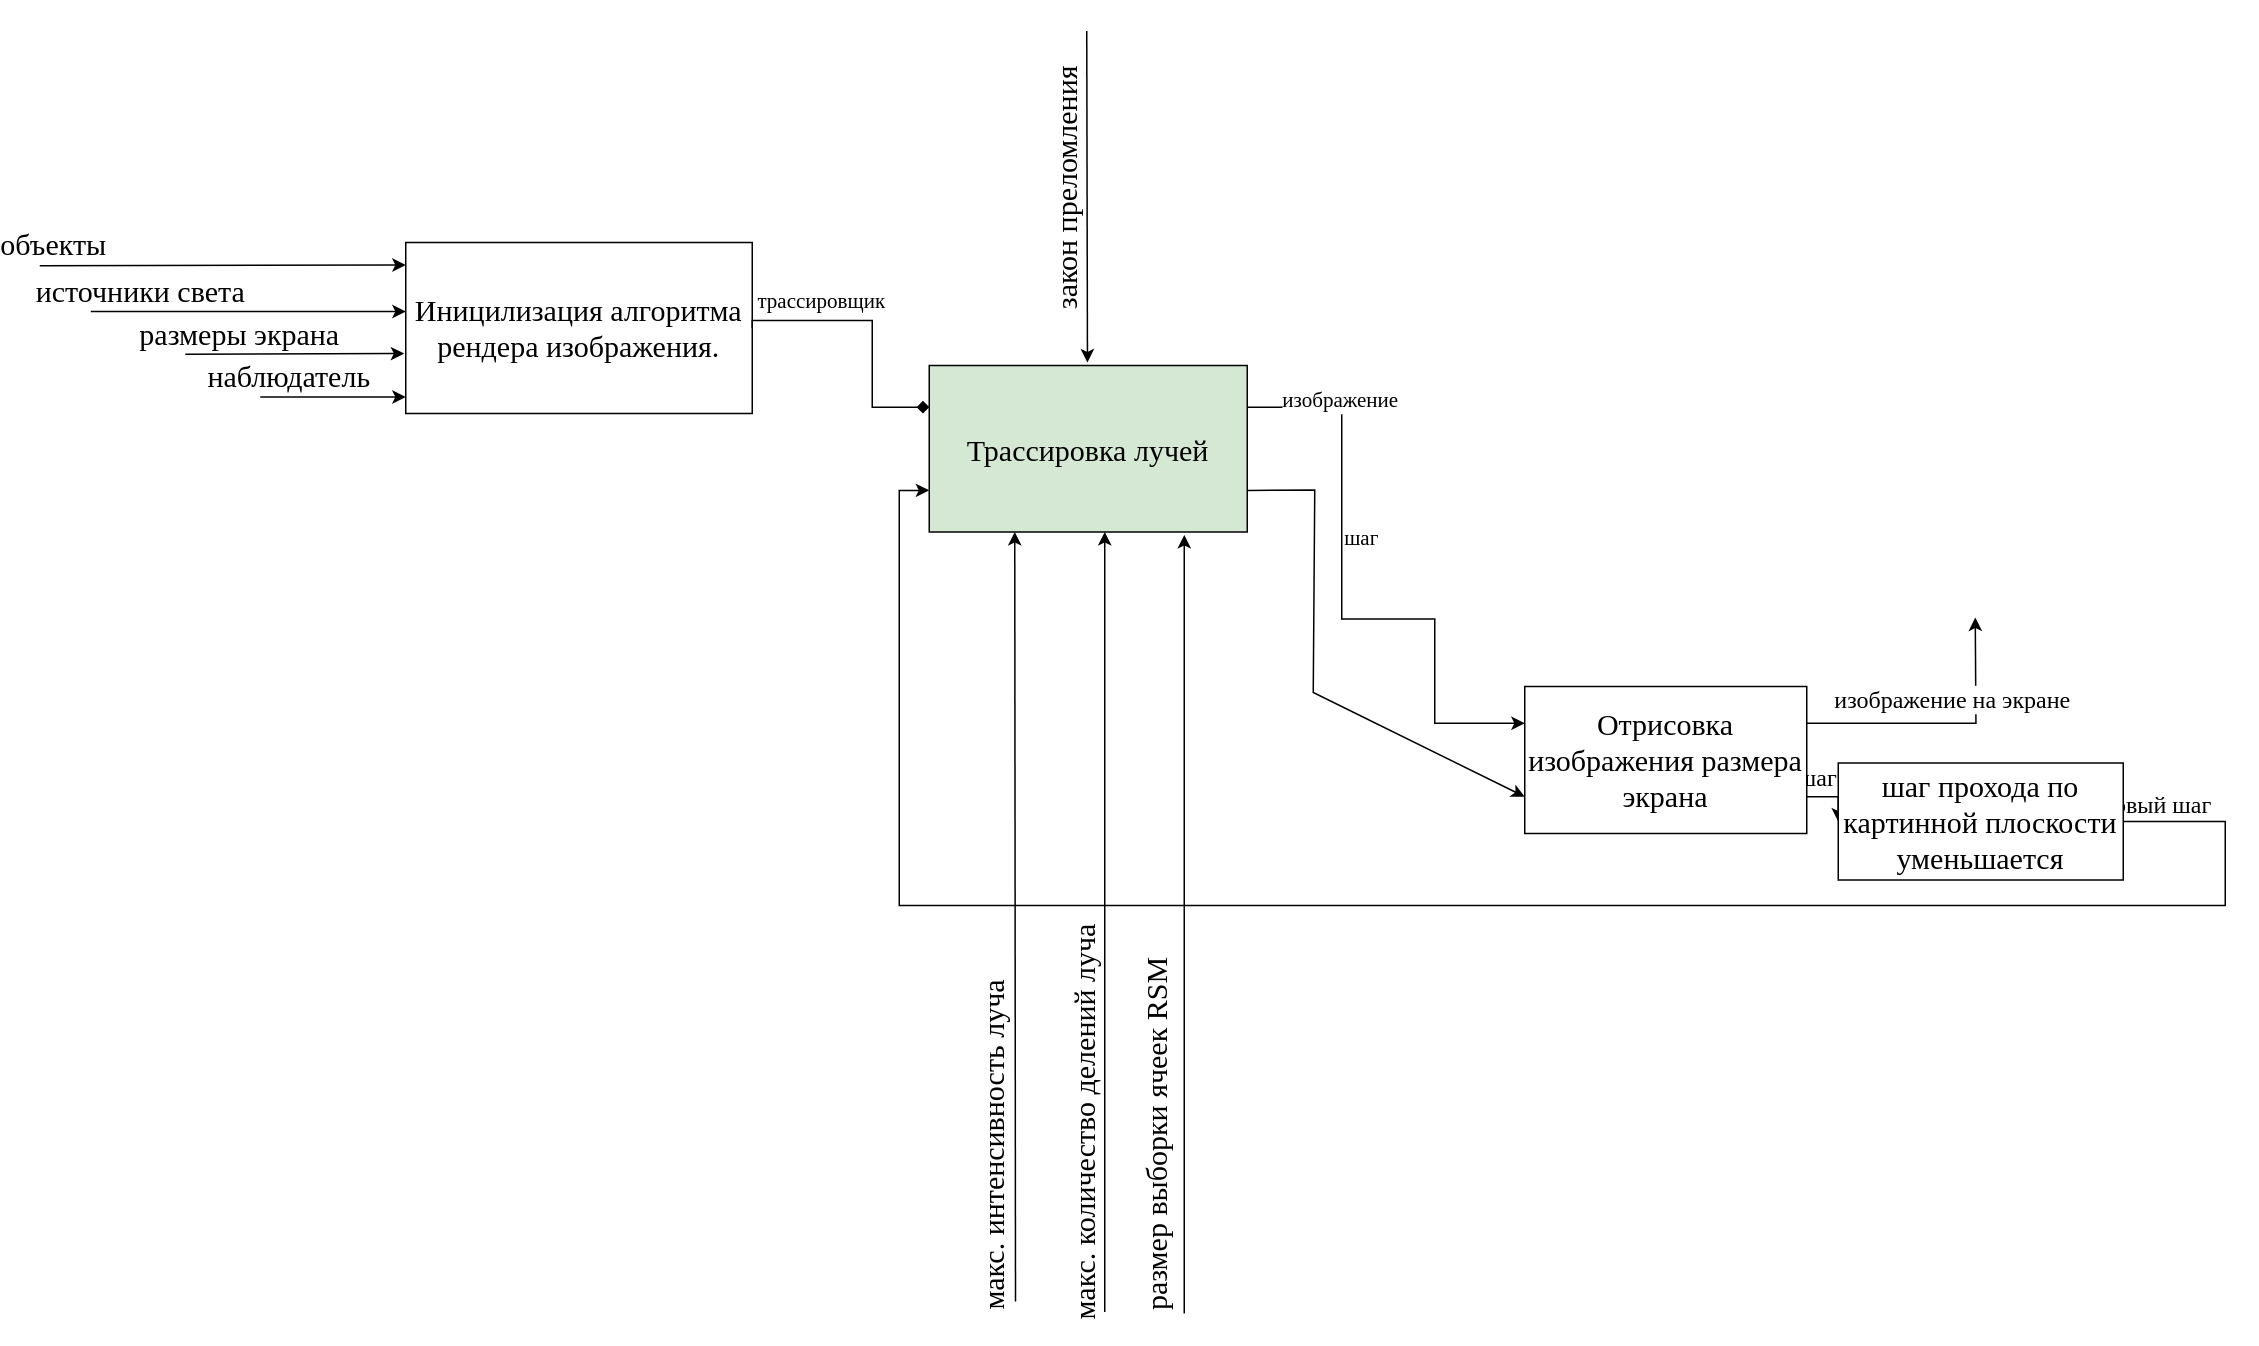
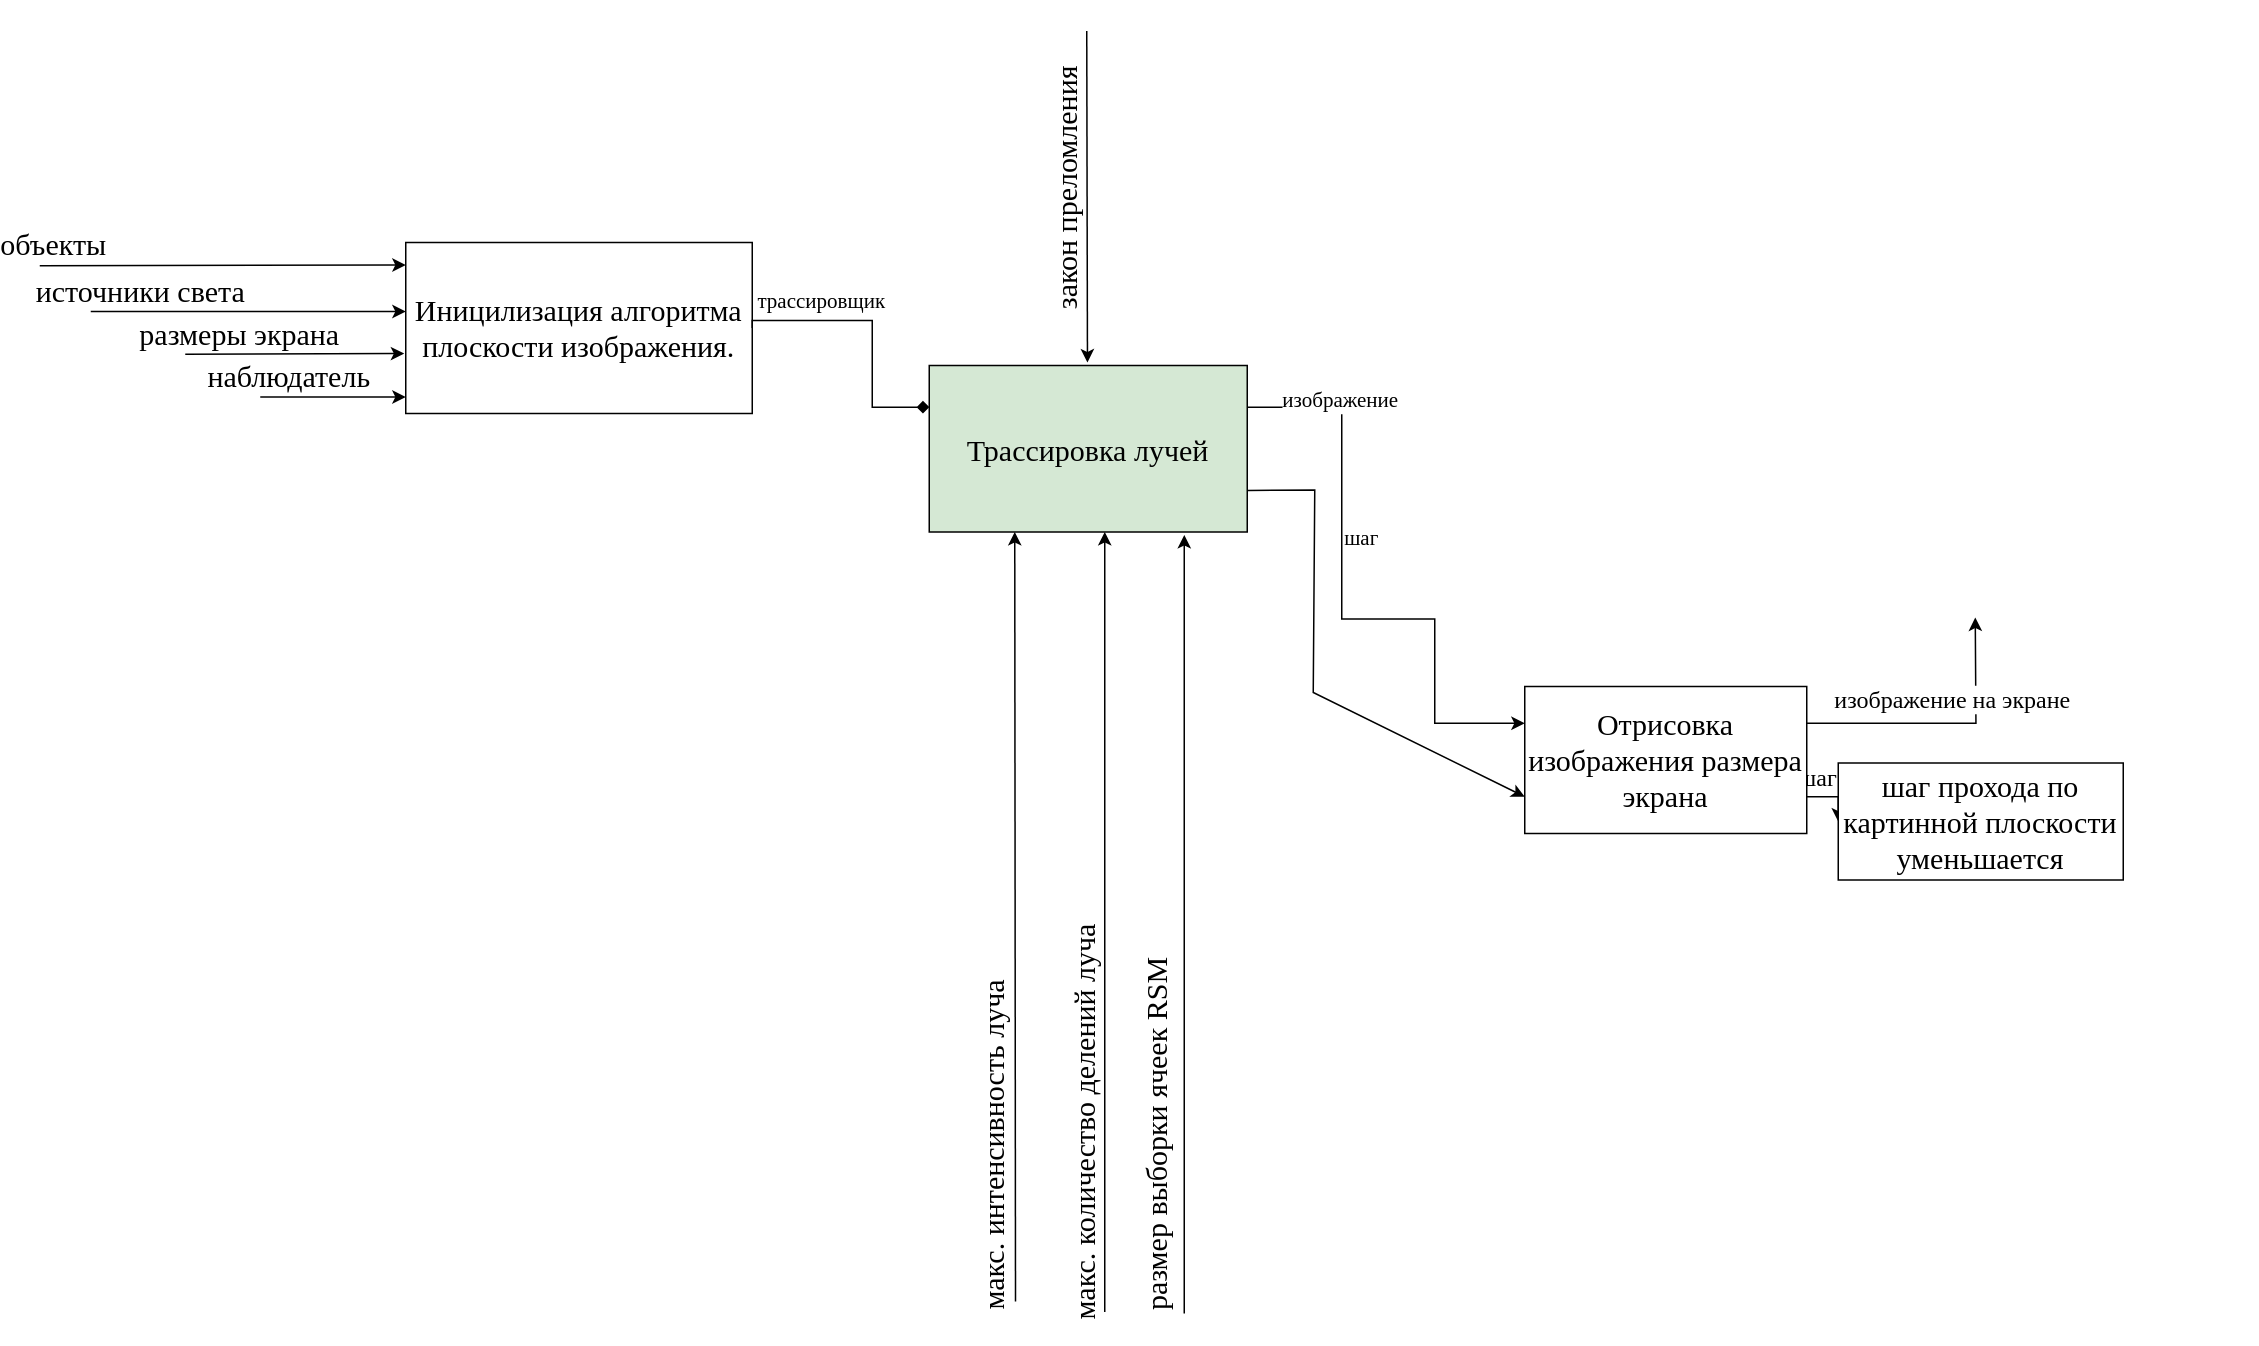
- <mxCell id="2" value="&lt;font face=&quot;Times New Roman&quot;&gt;Иницилизация алгоритма&lt;br&gt;рендера изображения.&lt;br&gt;&lt;/font&gt;" style="rounded=0;whiteSpace=wrap;html=1;hachureGap=4;fontFamily=Architects Daughter;fontSource=https%3A%2F%2Ffonts.googleapis.com%2Fcss%3Ffamily%3DArchitects%2BDaughter;fontSize=20;" parent="1" vertex="1"><mxGeometry x="264" y="161" width="231" height="114" as="geometry" /></mxCell>
+ <mxCell id="2" value="&lt;font face=&quot;Times New Roman&quot;&gt;Иницилизация алгоритма&lt;br&gt;плоскости изображения.&lt;br&gt;&lt;/font&gt;" style="rounded=0;whiteSpace=wrap;html=1;hachureGap=4;fontFamily=Architects Daughter;fontSource=https%3A%2F%2Ffonts.googleapis.com%2Fcss%3Ffamily%3DArchitects%2BDaughter;fontSize=20;" parent="1" vertex="1"><mxGeometry x="264" y="161" width="231" height="114" as="geometry" /></mxCell>
- <mxCell id="10" style="edgeStyle=orthogonalEdgeStyle;rounded=0;orthogonalLoop=1;jettySize=auto;html=1;exitX=1;exitY=0.5;exitDx=0;exitDy=0;entryX=0;entryY=0.75;entryDx=0;entryDy=0;" edge="1" parent="1" source="12" target="31"><mxGeometry relative="1" as="geometry"><Array as="points"><mxPoint x="1477" y="547" /><mxPoint x="1477" y="603" /><mxPoint x="593" y="603" /><mxPoint x="593" y="326" /></Array></mxGeometry></mxCell>
- <mxCell id="11" value="&lt;font style=&quot;font-size: 16px;&quot; face=&quot;Times New Roman&quot;&gt;новый шаг&lt;/font&gt;" style="edgeLabel;html=1;align=center;verticalAlign=middle;resizable=0;points=[];" vertex="1" connectable="0" parent="10"><mxGeometry x="-0.141" y="1" relative="1" as="geometry"><mxPoint x="389" y="-69" as="offset" /></mxGeometry></mxCell>
